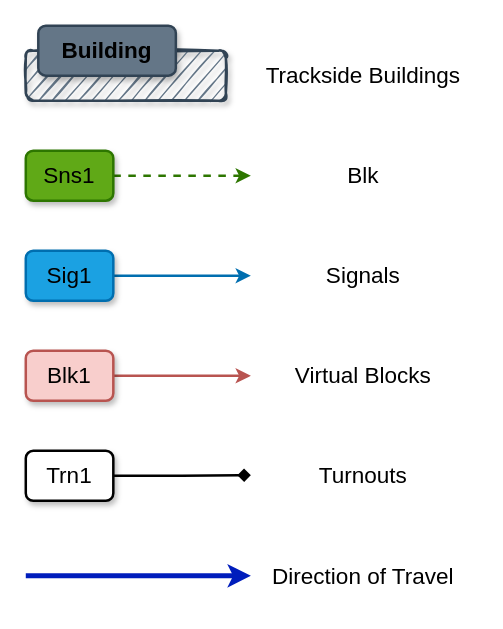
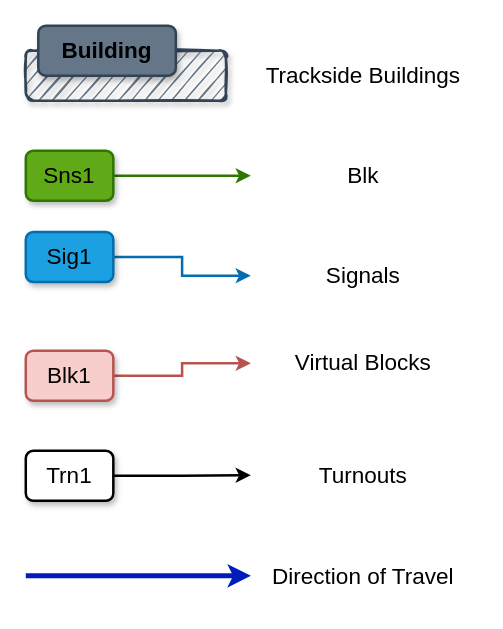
- <mxCell id="4" value="" style="edgeStyle=orthogonalEdgeStyle;rounded=0;orthogonalLoop=1;jettySize=auto;html=1;fontSize=18;fontColor=#000000;fillColor=#60a917;strokeColor=#2D7600;strokeWidth=2;dashed=1;" parent="1" source="5" target="15" edge="1"><mxGeometry relative="1" as="geometry" /></mxCell>
+ <mxCell id="4" value="" style="edgeStyle=orthogonalEdgeStyle;rounded=0;orthogonalLoop=1;jettySize=auto;html=1;fontSize=18;fontColor=#000000;fillColor=#60a917;strokeColor=#2D7600;strokeWidth=2;" parent="1" source="5" target="15" edge="1"><mxGeometry relative="1" as="geometry" /></mxCell>
- <mxCell id="7" value="Sig1" style="rounded=1;whiteSpace=wrap;html=1;shadow=1;glass=0;sketch=0;fontSize=18;fontColor=#000000;strokeWidth=2;fillColor=#1ba1e2;strokeColor=#006EAF;" parent="1" vertex="1"><mxGeometry x="20" y="200" width="70" height="40" as="geometry" /></mxCell>
+ <mxCell id="7" value="Sig1" style="rounded=1;whiteSpace=wrap;html=1;shadow=1;glass=0;sketch=0;fontSize=18;fontColor=#000000;strokeWidth=2;fillColor=#1ba1e2;strokeColor=#006EAF;" parent="1" vertex="1"><mxGeometry x="20" y="185" width="70" height="40" as="geometry" /></mxCell>
- <mxCell id="13" value="Virtual Blocks" style="text;html=1;strokeColor=none;fillColor=none;align=center;verticalAlign=middle;whiteSpace=wrap;rounded=0;shadow=1;glass=0;sketch=0;fontSize=18;fontColor=#000000;" parent="1" vertex="1"><mxGeometry x="200" y="280" width="180" height="40" as="geometry" /></mxCell>
+ <mxCell id="13" value="Virtual Blocks" style="text;html=1;strokeColor=none;fillColor=none;align=center;verticalAlign=middle;whiteSpace=wrap;rounded=0;shadow=1;glass=0;sketch=0;fontSize=18;fontColor=#000000;" parent="1" vertex="1"><mxGeometry x="200" y="270" width="180" height="40" as="geometry" /></mxCell>
- <mxCell id="10" value="" style="edgeStyle=orthogonalEdgeStyle;rounded=0;orthogonalLoop=1;jettySize=auto;html=1;fontSize=18;fontColor=#000000;strokeWidth=2;endArrow=diamond;" parent="1" source="11" target="12" edge="1"><mxGeometry relative="1" as="geometry" /></mxCell>
+ <mxCell id="10" value="" style="edgeStyle=orthogonalEdgeStyle;rounded=0;orthogonalLoop=1;jettySize=auto;html=1;fontSize=18;fontColor=#000000;strokeWidth=2;" parent="1" source="11" target="12" edge="1"><mxGeometry relative="1" as="geometry" /></mxCell>
